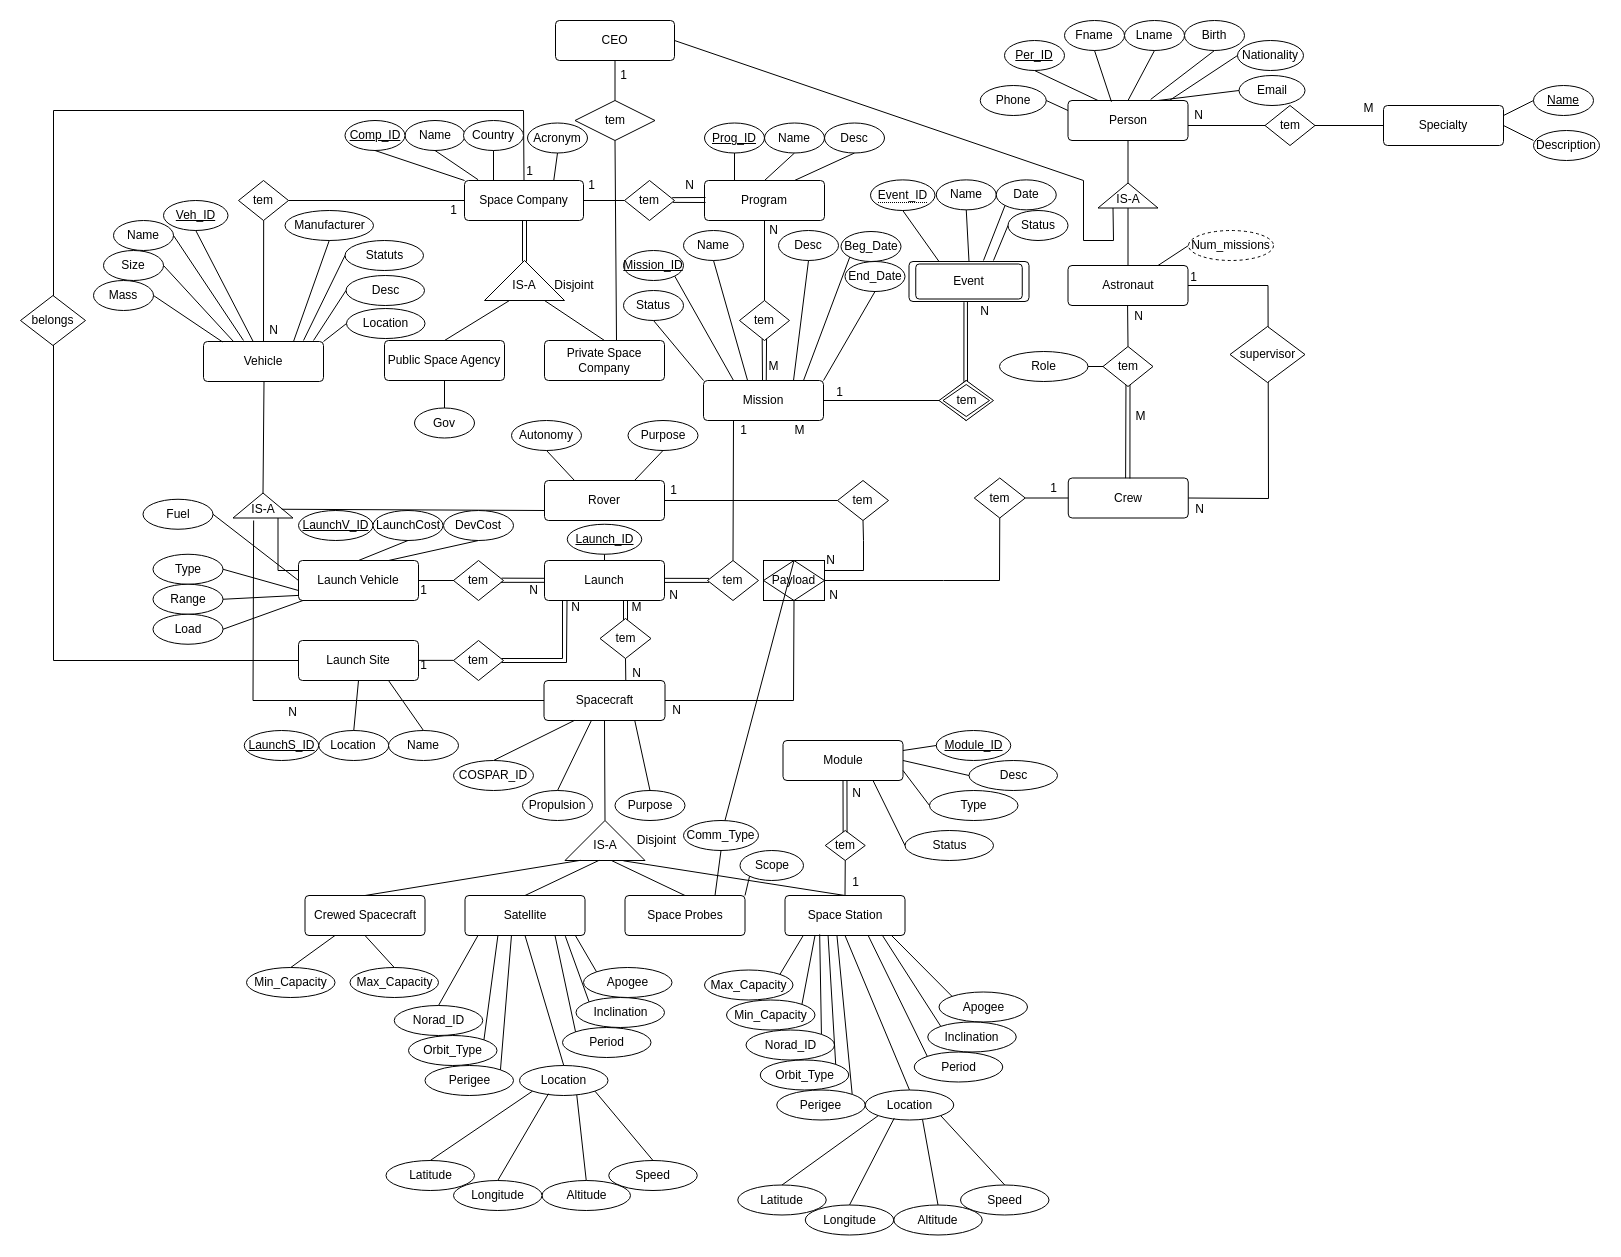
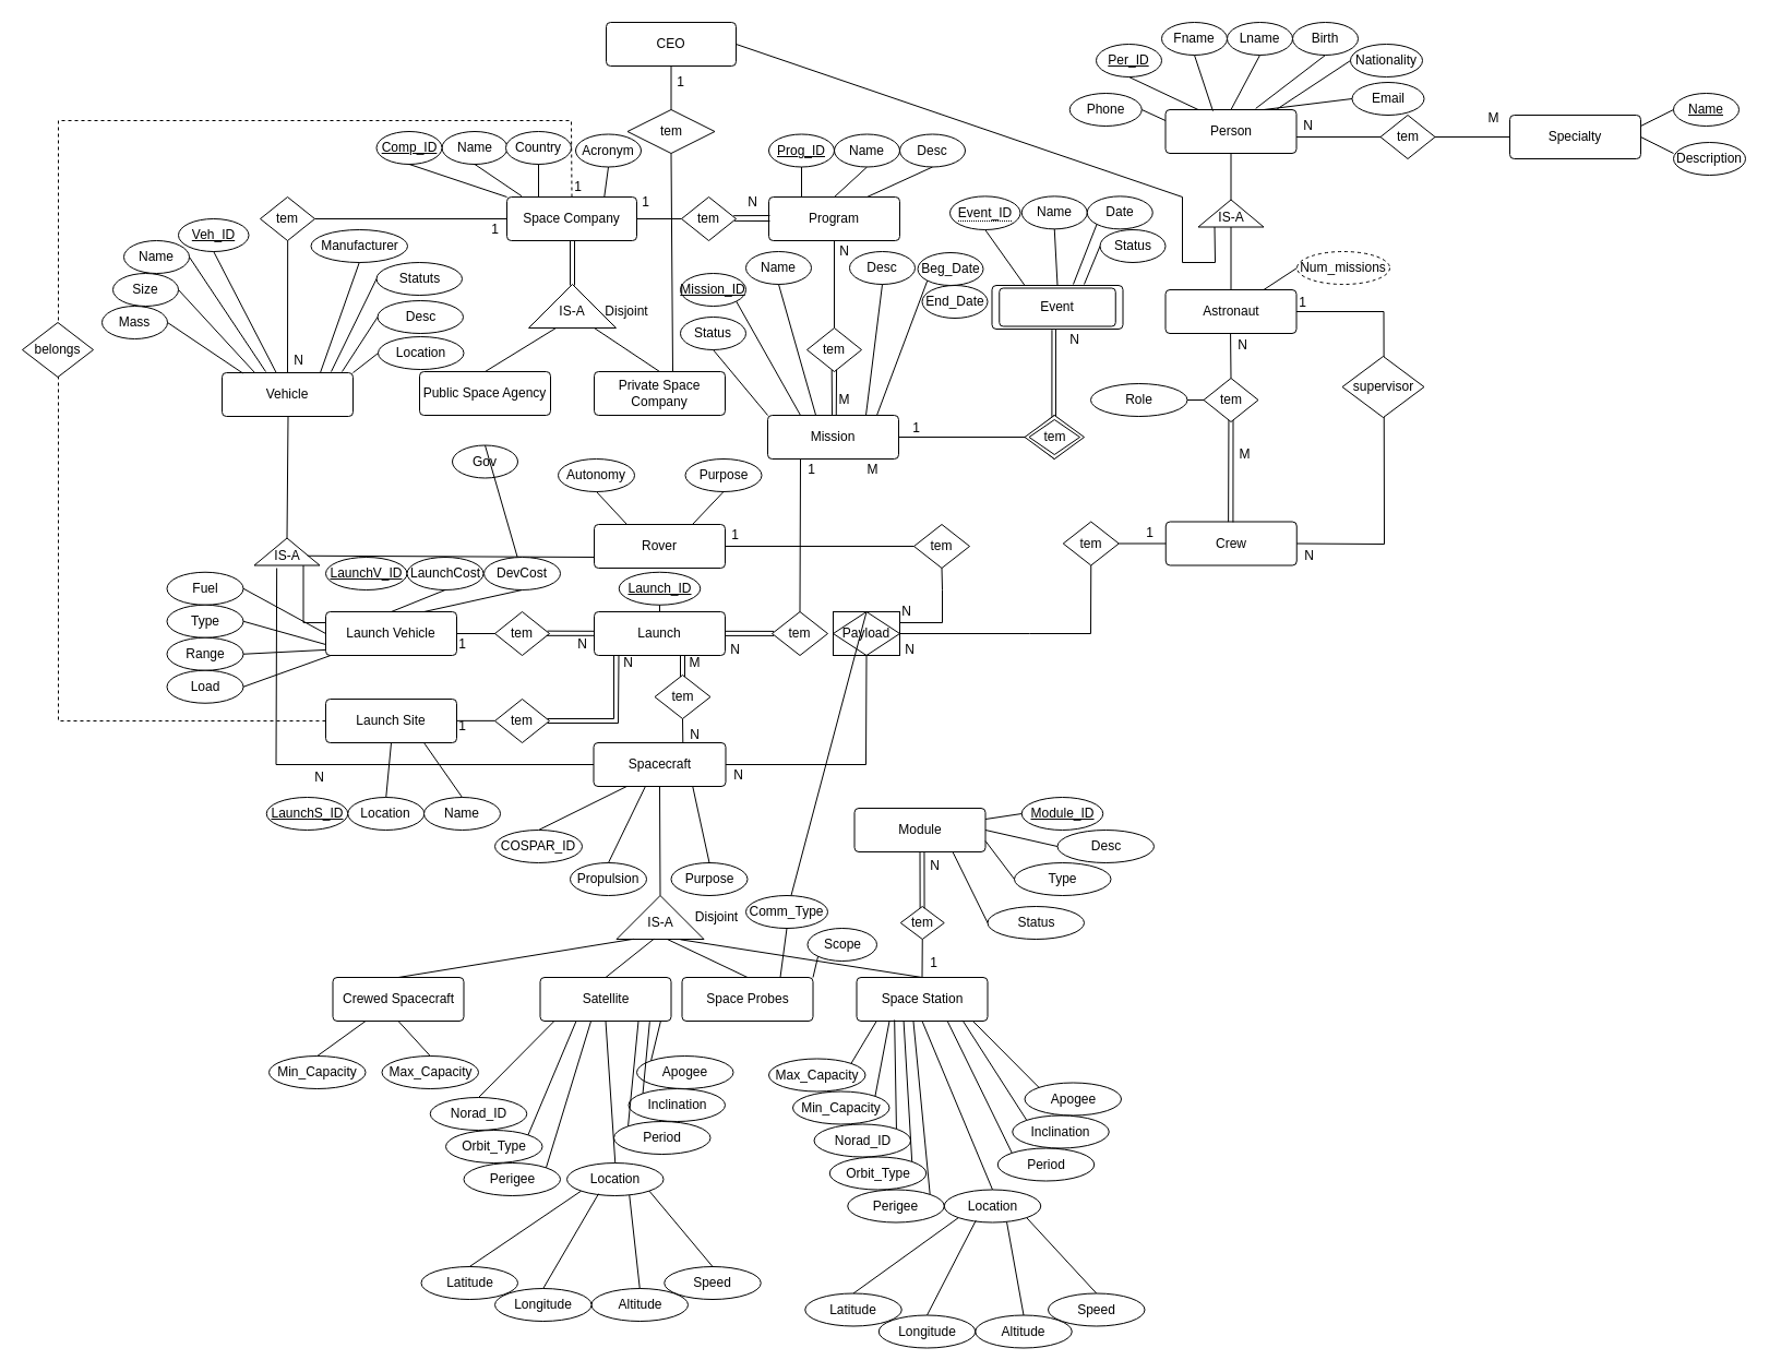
- <mxCell id="123" value="" style="endArrow=none;html=1;rounded=0;exitX=0.5;exitY=0;exitDx=0;exitDy=0;entryX=0;entryY=0.5;entryDx=0;entryDy=0;" parent="1" source="2" target="58" edge="1"><mxGeometry relative="1" as="geometry"><mxPoint x="138.5" y="598" as="sourcePoint" /><mxPoint x="298.5" y="598" as="targetPoint" /><Array as="points"><mxPoint x="523" y="110" /><mxPoint x="53" y="110" /><mxPoint x="53" y="660" /></Array></mxGeometry></mxCell>
+ <mxCell id="123" value="" style="endArrow=none;html=1;rounded=0;exitX=0.5;exitY=0;exitDx=0;exitDy=0;entryX=0;entryY=0.5;entryDx=0;entryDy=0;dashed=1;" parent="1" source="2" target="58" edge="1"><mxGeometry relative="1" as="geometry"><mxPoint x="138.5" y="598" as="sourcePoint" /><mxPoint x="298.5" y="598" as="targetPoint" /><Array as="points"><mxPoint x="523" y="110" /><mxPoint x="53" y="110" /><mxPoint x="53" y="660" /></Array></mxGeometry></mxCell>
- <mxCell id="148" value="" style="endArrow=none;html=1;rounded=0;entryX=0.5;entryY=1;entryDx=0;entryDy=0;exitX=1;exitY=0;exitDx=0;exitDy=0;" parent="1" source="114" target="145" edge="1"><mxGeometry relative="1" as="geometry"><mxPoint x="813" y="390" as="sourcePoint" /><mxPoint x="859" y="267" as="targetPoint" /></mxGeometry></mxCell>
- <mxCell id="134" value="" style="endArrow=none;html=1;rounded=0;exitX=0.5;exitY=0;exitDx=0;exitDy=0;entryX=0.5;entryY=1;entryDx=0;entryDy=0;" parent="1" source="133" target="4" edge="1"><mxGeometry relative="1" as="geometry"><mxPoint x="383" y="150" as="sourcePoint" /><mxPoint x="474" y="190" as="targetPoint" /></mxGeometry></mxCell>
+ <mxCell id="134" value="" style="endArrow=none;html=1;rounded=0;exitX=0.5;exitY=0;exitDx=0;exitDy=0;" parent="1" source="133" target="164" edge="1"><mxGeometry relative="1" as="geometry"><mxPoint x="383" y="150" as="sourcePoint" /><mxPoint x="474" y="190" as="targetPoint" /></mxGeometry></mxCell>
- <mxCell id="165" value="Fuel" style="ellipse;whiteSpace=wrap;html=1;align=center;" parent="1" vertex="1"><mxGeometry x="142.5" y="498.75" width="70" height="30" as="geometry" /></mxCell>
+ <mxCell id="165" value="Fuel" style="ellipse;whiteSpace=wrap;html=1;align=center;" parent="1" vertex="1"><mxGeometry x="152.5" y="523.75" width="70" height="30" as="geometry" /></mxCell>
- <mxCell id="9" value="Satellite" style="rounded=1;arcSize=10;whiteSpace=wrap;html=1;align=center;" parent="1" vertex="1"><mxGeometry x="464.5" y="895" width="120" height="40" as="geometry" /></mxCell>
+ <mxCell id="9" value="Satellite" style="rounded=1;arcSize=10;whiteSpace=wrap;html=1;align=center;" parent="1" vertex="1"><mxGeometry x="494.5" y="895" width="120" height="40" as="geometry" /></mxCell>
